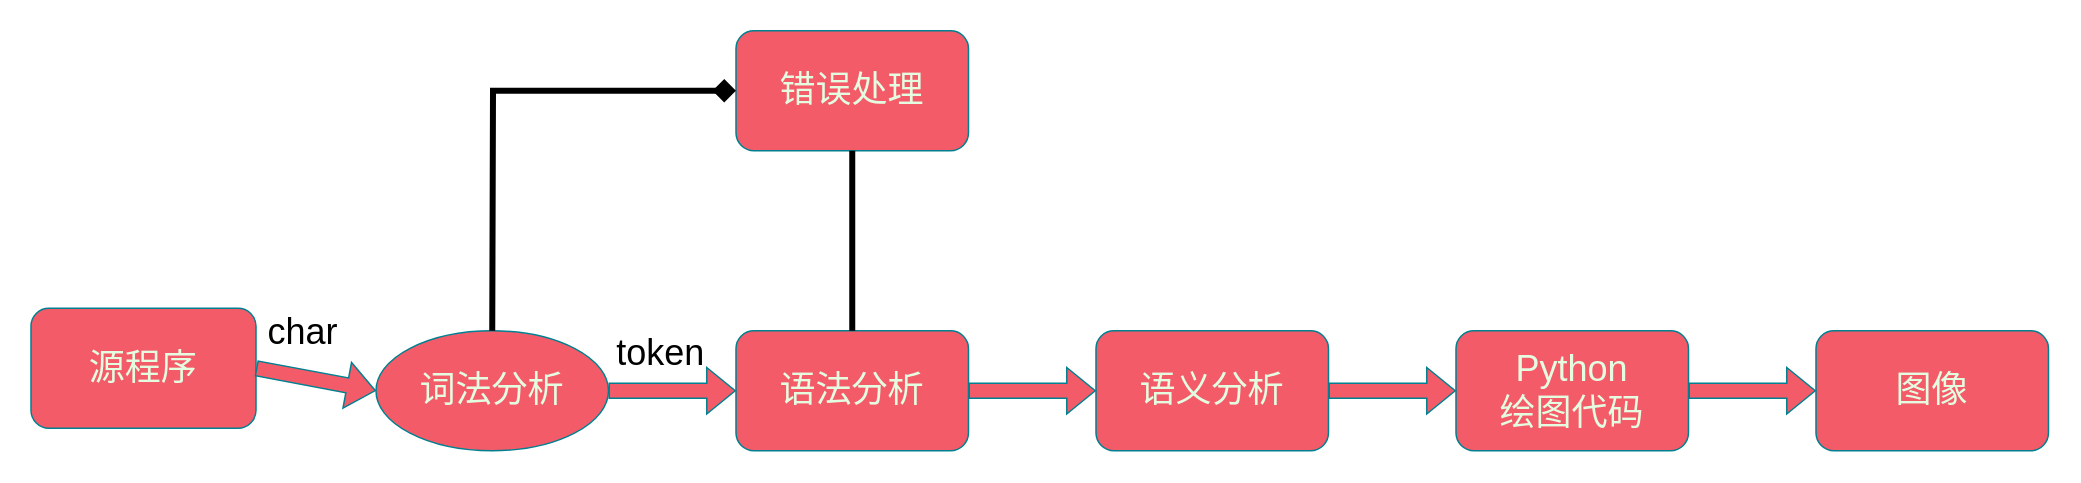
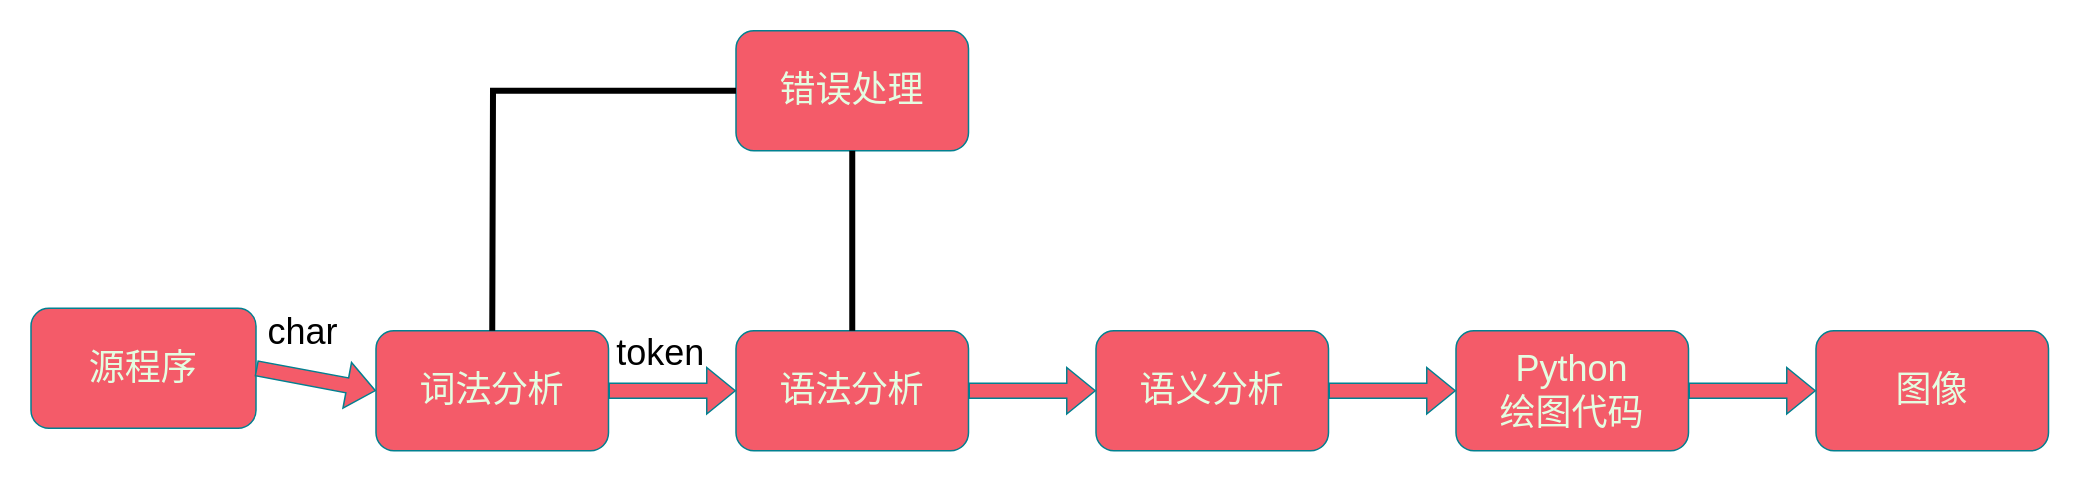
- <mxCell id="16" value="" style="endArrow=diamond;html=1;rounded=0;strokeColor=#000000;fontSize=24;fontColor=#00FFFF;fillColor=#ffcccc;exitX=0.5;exitY=0;exitDx=0;exitDy=0;entryX=0;entryY=0.5;entryDx=0;entryDy=0;strokeWidth=4;" edge="1" parent="1" source="5" target="15"><mxGeometry width="50" height="50" relative="1" as="geometry"><mxPoint x="310" y="200" as="sourcePoint" /><mxPoint x="479.5" y="50" as="targetPoint" /><Array as="points"><mxPoint x="328" y="60" /></Array></mxGeometry></mxCell>
+ <mxCell id="16" value="" style="endArrow=none;html=1;rounded=0;strokeColor=#000000;fontSize=24;fontColor=#00FFFF;fillColor=#ffcccc;exitX=0.5;exitY=0;exitDx=0;exitDy=0;entryX=0;entryY=0.5;entryDx=0;entryDy=0;strokeWidth=4;" edge="1" parent="1" source="5" target="15"><mxGeometry width="50" height="50" relative="1" as="geometry"><mxPoint x="310" y="200" as="sourcePoint" /><mxPoint x="479.5" y="50" as="targetPoint" /><Array as="points"><mxPoint x="328" y="60" /></Array></mxGeometry></mxCell>
- <mxCell id="5" value="&lt;font style=&quot;font-size: 24px;&quot;&gt;词法分析&lt;br&gt;&lt;/font&gt;" style="ellipse;whiteSpace=wrap;html=1;strokeColor=#028090;fontColor=#E4FDE1;fillColor=#F45B69;" vertex="1" parent="1"><mxGeometry x="250" y="220" width="155" height="80" as="geometry" /></mxCell>
+ <mxCell id="5" value="&lt;font style=&quot;font-size: 24px;&quot;&gt;词法分析&lt;br&gt;&lt;/font&gt;" style="rounded=1;whiteSpace=wrap;html=1;strokeColor=#028090;fontColor=#E4FDE1;fillColor=#F45B69;" vertex="1" parent="1"><mxGeometry x="250" y="220" width="155" height="80" as="geometry" /></mxCell>
